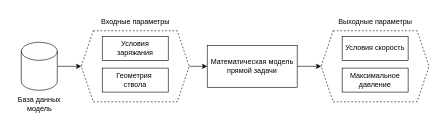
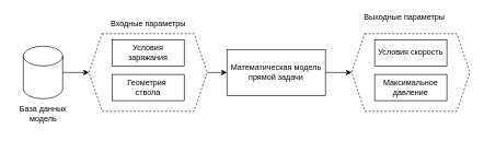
- <mxCell id="13" value="Выходные параметры" style="text;html=1;align=center;verticalAlign=middle;resizable=0;points=[];autosize=1;strokeColor=none;fillColor=none;" vertex="1" parent="1"><mxGeometry x="550" y="20.75" width="150" height="30" as="geometry" /></mxCell>
+ <mxCell id="13" value="Выходные параметры" style="text;html=1;align=center;verticalAlign=middle;resizable=0;points=[];autosize=1;strokeColor=none;fillColor=none;" vertex="1" parent="1"><mxGeometry x="540" y="10.75" width="150" height="30" as="geometry" /></mxCell>
